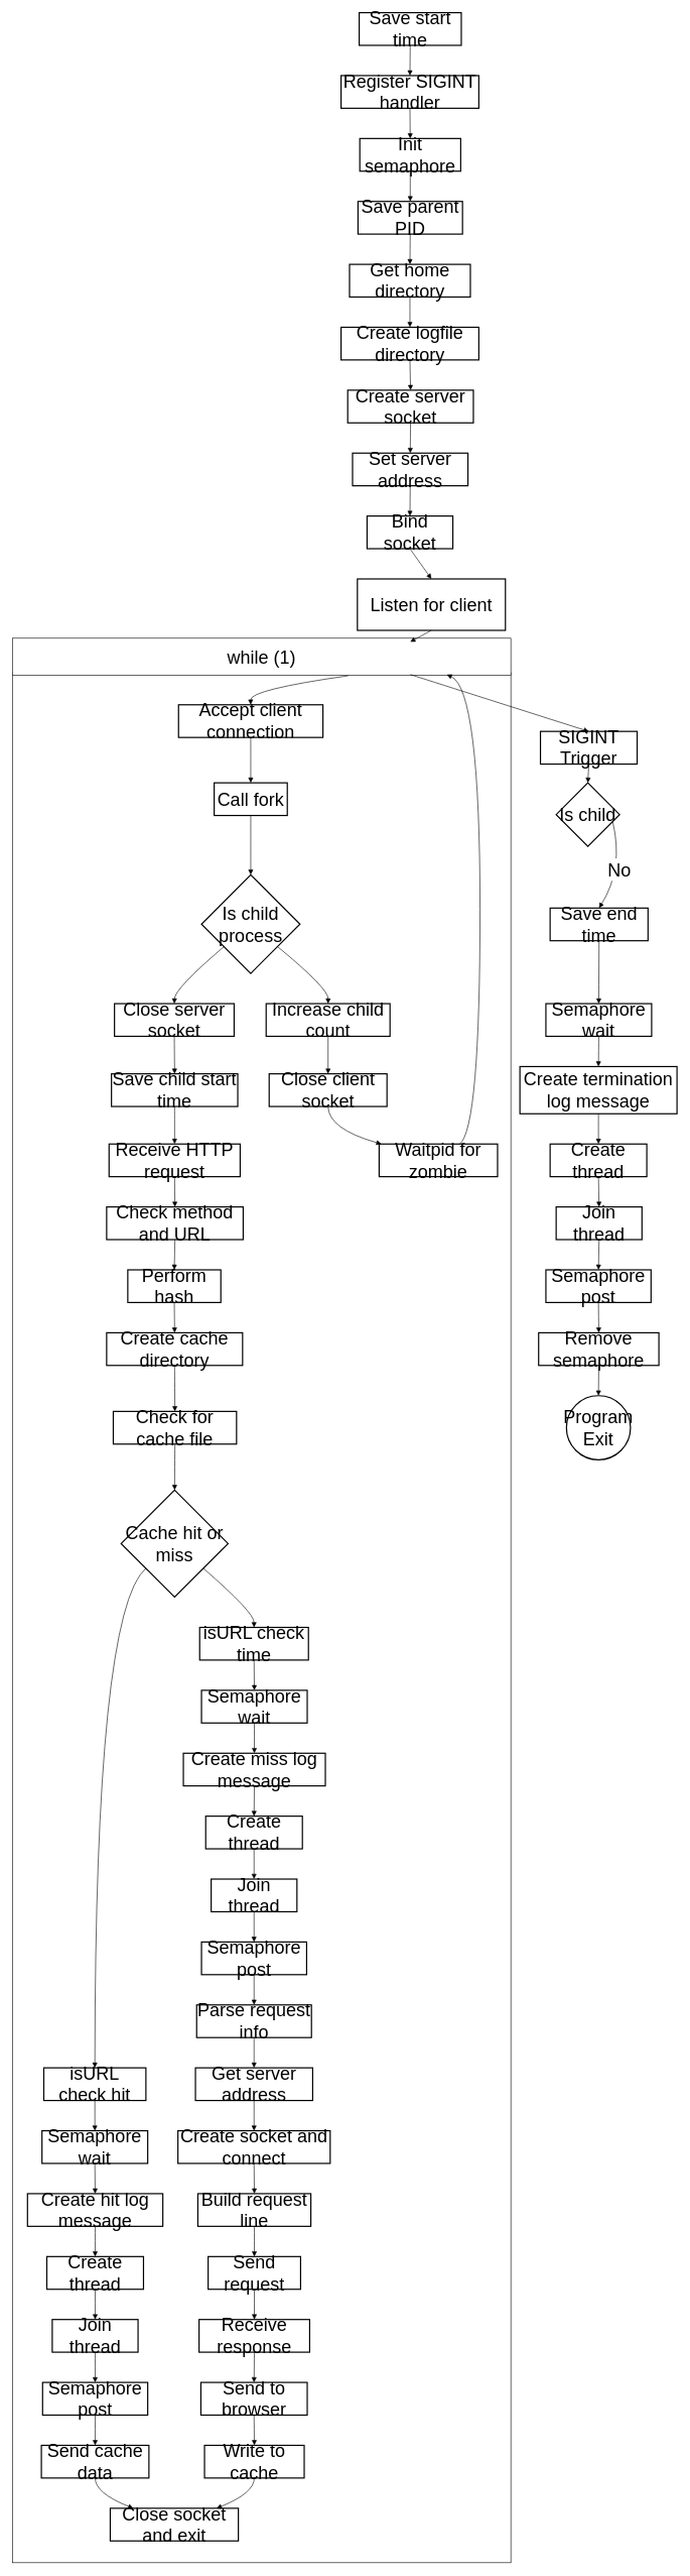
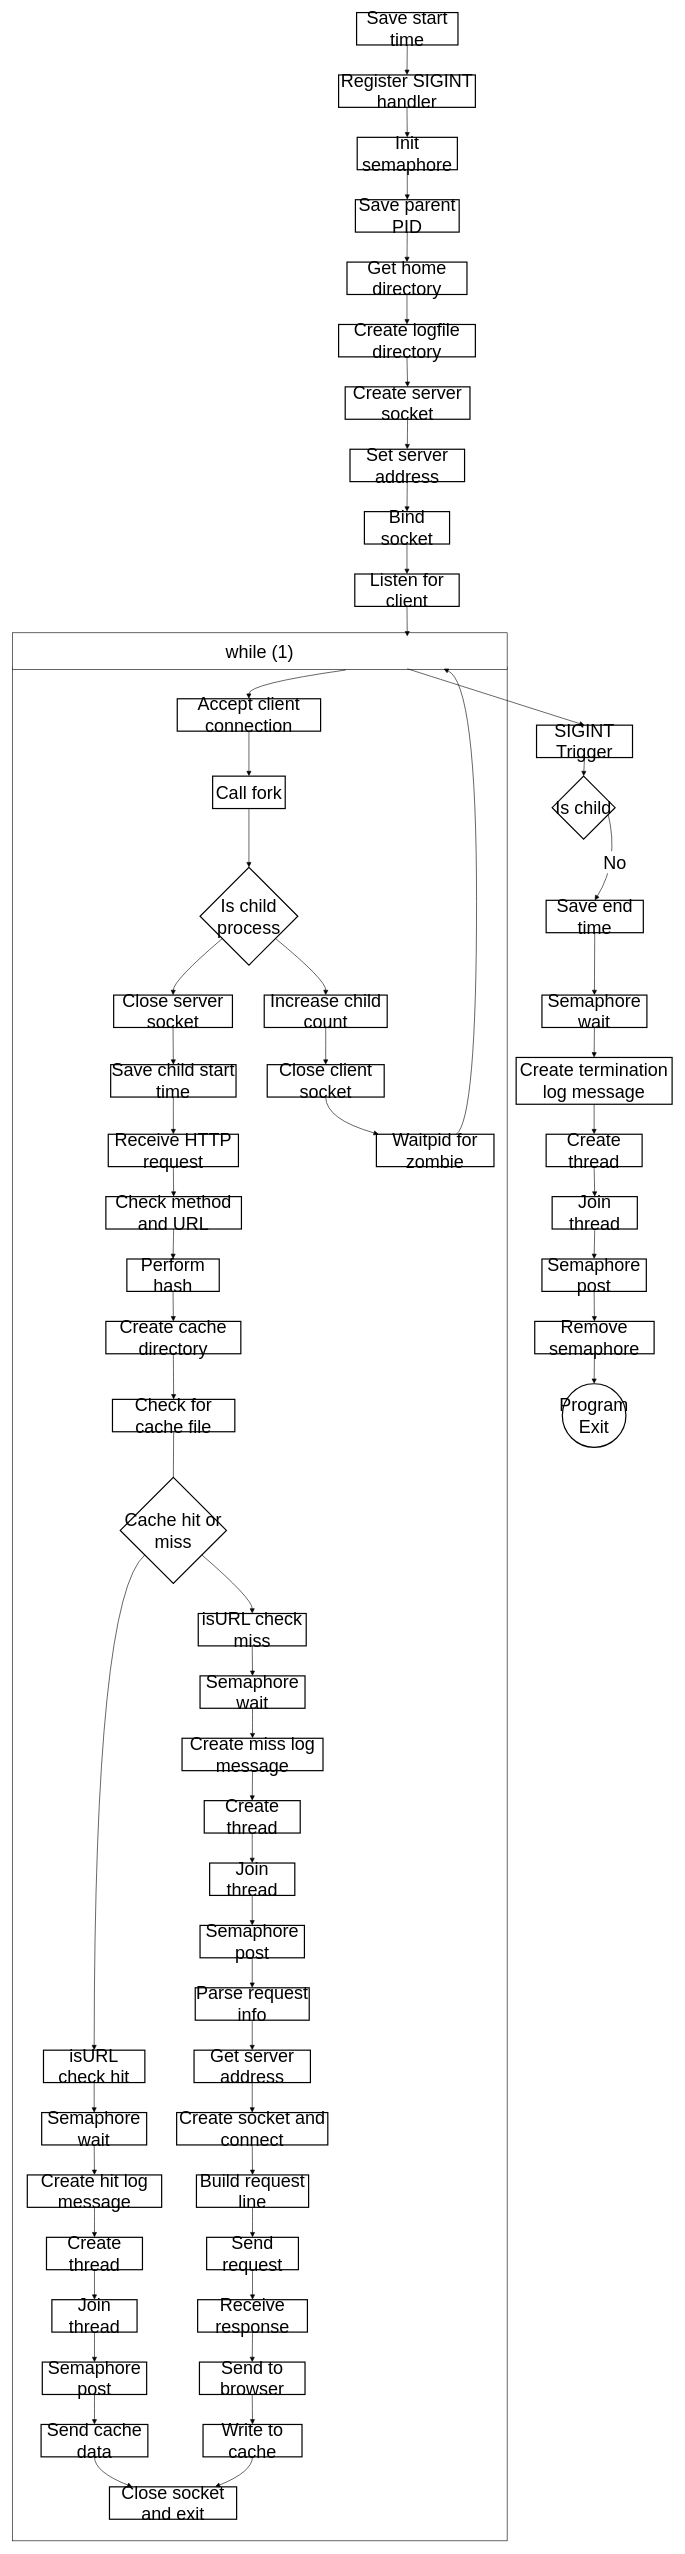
- <mxCell id="13" value="Listen for client" style="whiteSpace=wrap;strokeWidth=2;fontSize=30;" vertex="1" parent="1"><mxGeometry x="591" y="956" width="245" height="85" as="geometry" /></mxCell>
+ <mxCell id="13" value="Listen for client" style="whiteSpace=wrap;strokeWidth=2;fontSize=30;" vertex="1" parent="1"><mxGeometry x="591" y="956" width="174" height="54" as="geometry" /></mxCell>
- <mxCell id="80" value="" style="curved=1;startArrow=none;endArrow=block;exitX=0.5;exitY=1;entryX=0.5;entryY=0;rounded=0;fontSize=30;" edge="1" parent="1" source="23" target="24"><mxGeometry relative="1" as="geometry"><Array as="points" /></mxGeometry></mxCell>
+ <mxCell id="80" value="" style="curved=1;startArrow=none;endArrow=none;exitX=0.5;exitY=1;entryX=0.5;entryY=0;rounded=0;fontSize=30;" edge="1" parent="1" source="23" target="24"><mxGeometry relative="1" as="geometry"><Array as="points" /></mxGeometry></mxCell>
- <mxCell id="32" value="isURL check time" style="whiteSpace=wrap;strokeWidth=2;fontSize=30;" vertex="1" parent="1"><mxGeometry x="330" y="2689" width="180" height="54" as="geometry" /></mxCell>
+ <mxCell id="32" value="isURL check miss" style="whiteSpace=wrap;strokeWidth=2;fontSize=30;" vertex="1" parent="1"><mxGeometry x="330" y="2689" width="180" height="54" as="geometry" /></mxCell>
